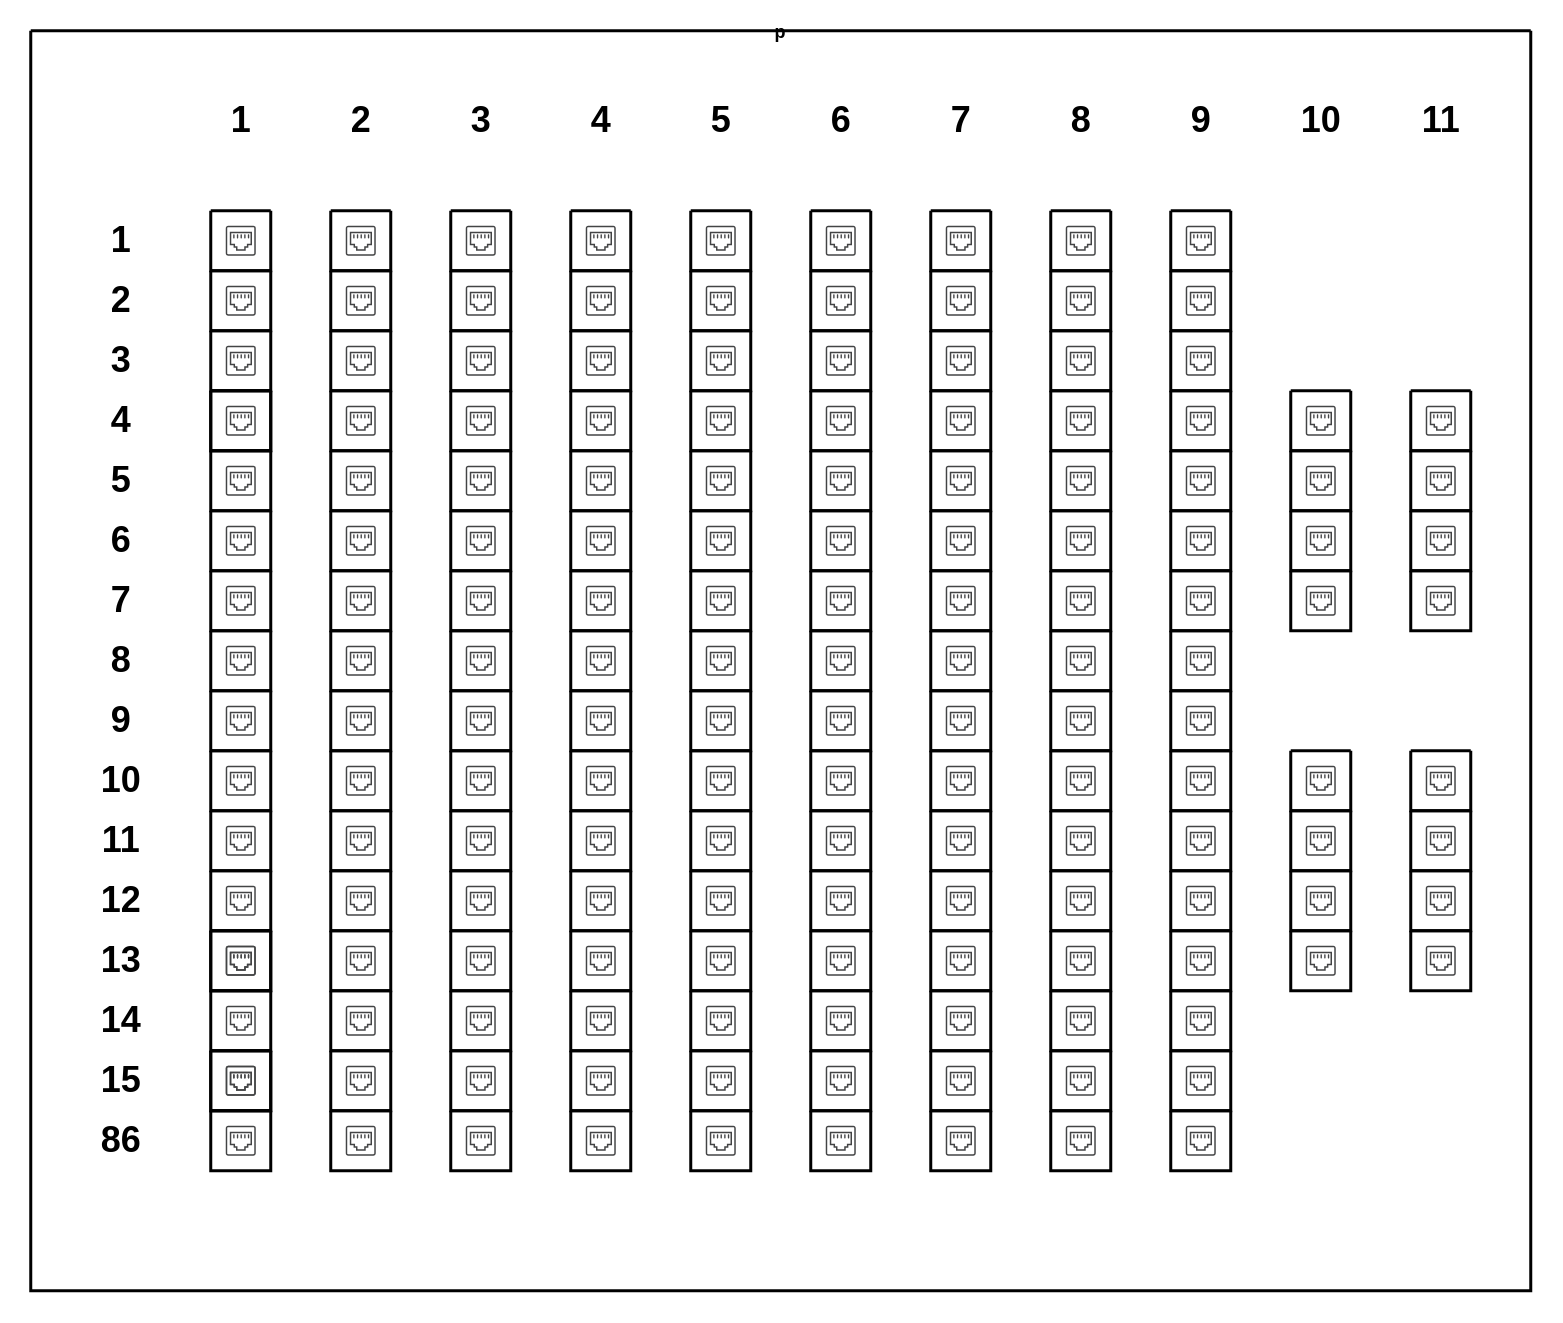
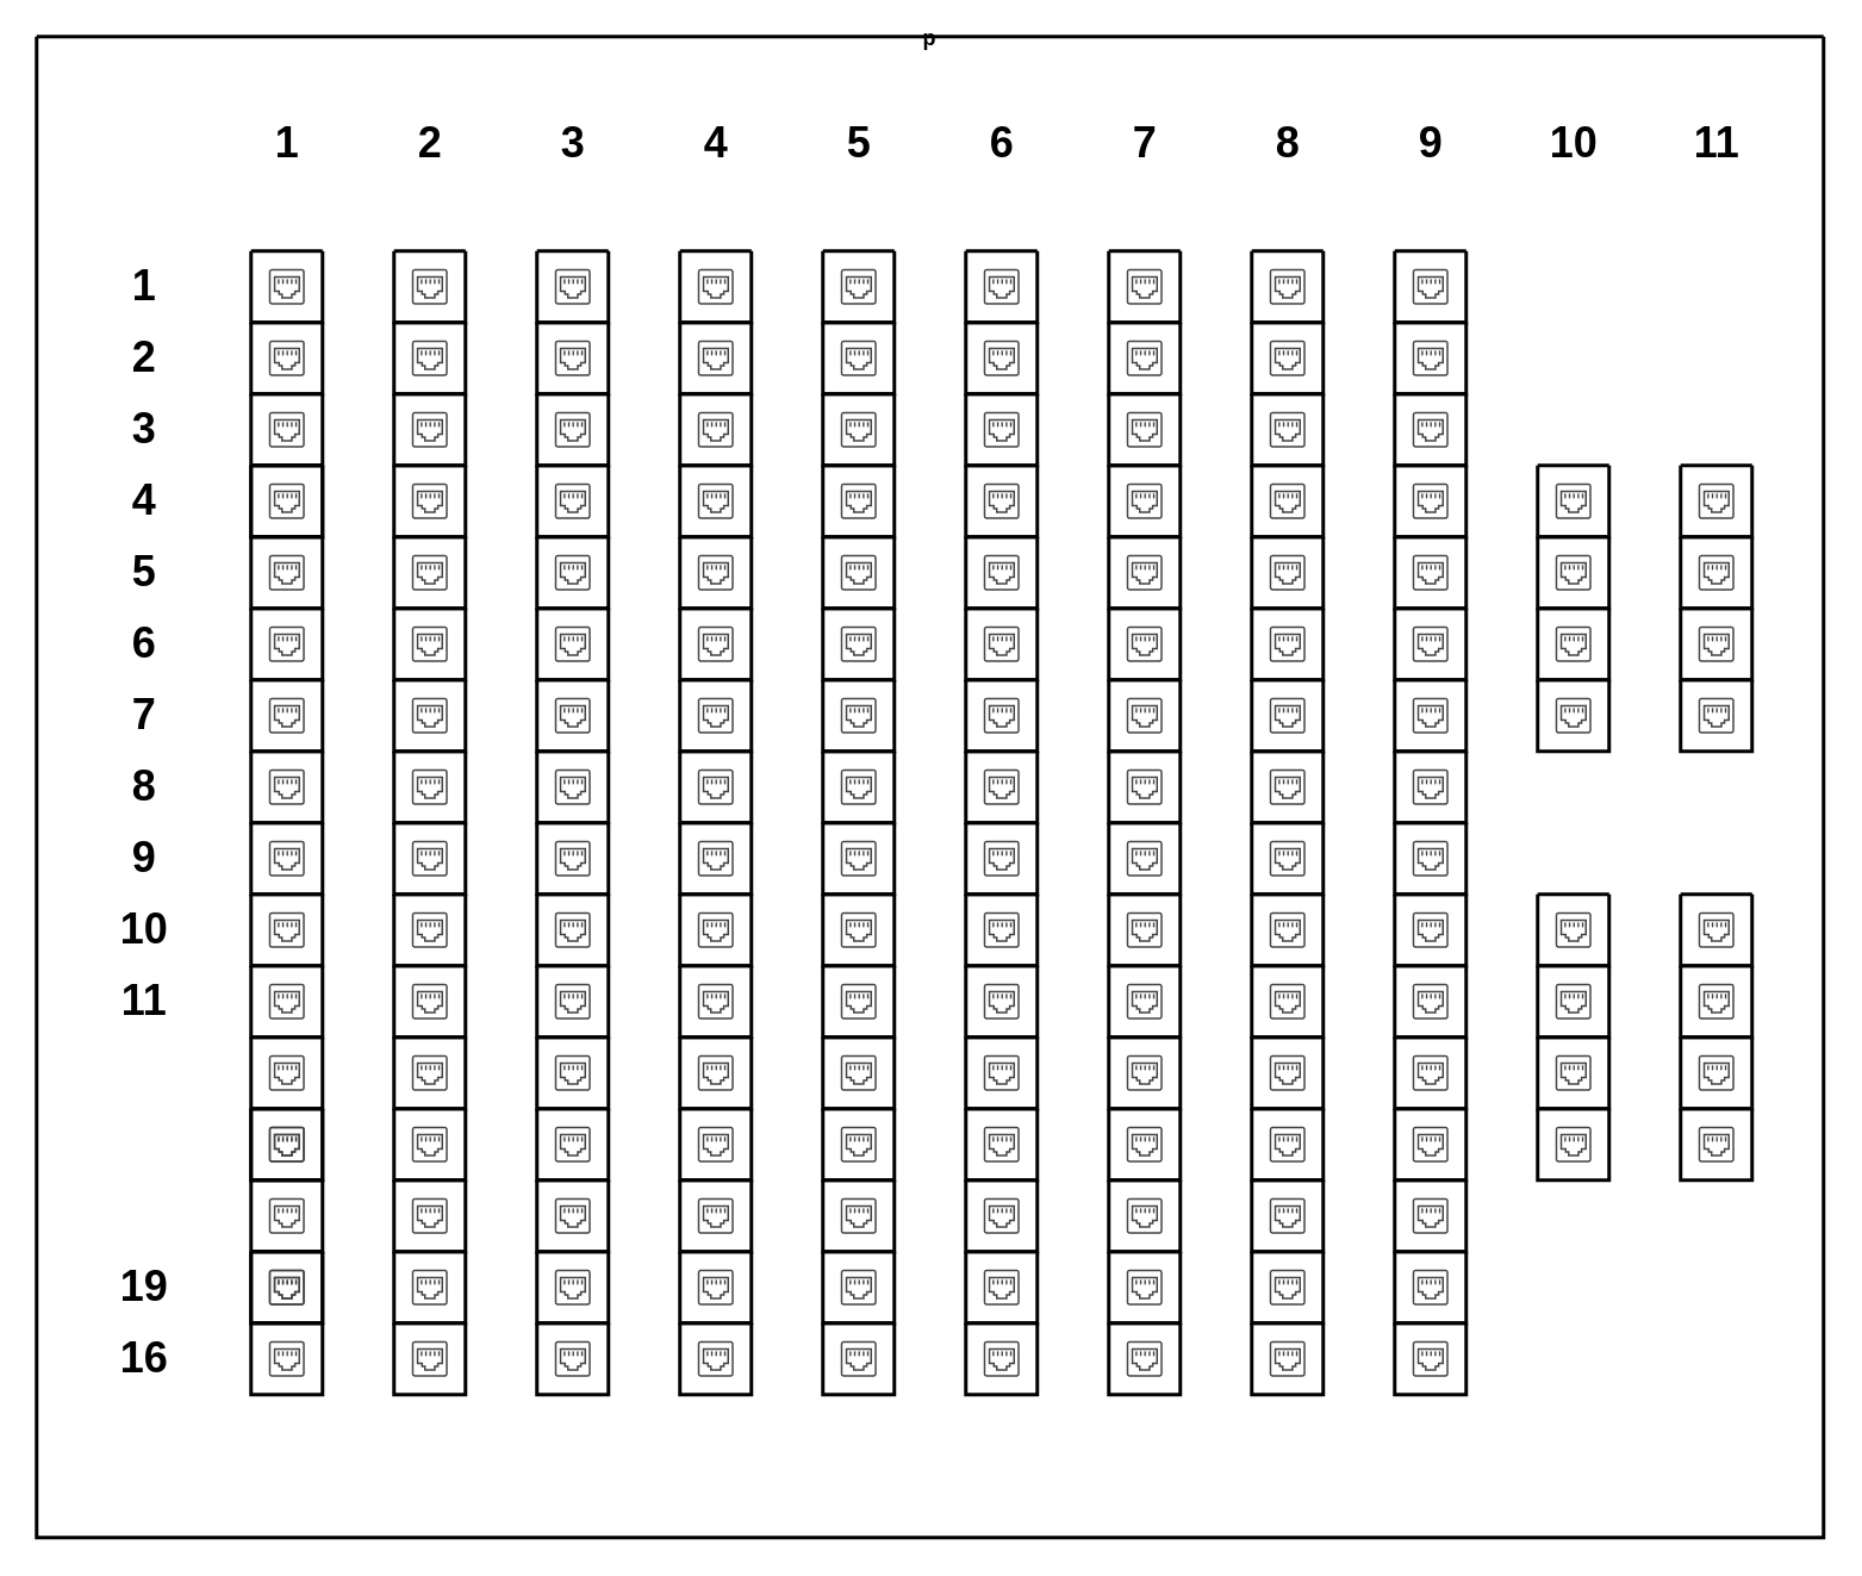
- <mxCell id="23" value="12" style="text;strokeColor=none;fillColor=none;html=1;fontSize=24;fontStyle=1;verticalAlign=middle;align=center;shadow=0;strokeWidth=2;" vertex="1" parent="2"><mxGeometry x="40" y="560" width="40" height="40" as="geometry" /></mxCell>
- <mxCell id="24" value="13" style="text;strokeColor=none;fillColor=none;html=1;fontSize=24;fontStyle=1;verticalAlign=middle;align=center;shadow=0;strokeWidth=2;" vertex="1" parent="2"><mxGeometry x="40" y="600" width="40" height="40" as="geometry" /></mxCell>
- <mxCell id="25" value="14" style="text;strokeColor=none;fillColor=none;html=1;fontSize=24;fontStyle=1;verticalAlign=middle;align=center;shadow=0;strokeWidth=2;" vertex="1" parent="2"><mxGeometry x="40" y="640" width="40" height="40" as="geometry" /></mxCell>
- <mxCell id="26" value="15" style="text;strokeColor=none;fillColor=none;html=1;fontSize=24;fontStyle=1;verticalAlign=middle;align=center;shadow=0;strokeWidth=2;" vertex="1" parent="2"><mxGeometry x="40" y="680" width="40" height="40" as="geometry" /></mxCell>
+ <mxCell id="26" value="19" style="text;strokeColor=none;fillColor=none;html=1;fontSize=24;fontStyle=1;verticalAlign=middle;align=center;shadow=0;strokeWidth=2;" vertex="1" parent="2"><mxGeometry x="40" y="680" width="40" height="40" as="geometry" /></mxCell>
- <mxCell id="27" value="86" style="text;strokeColor=none;fillColor=none;html=1;fontSize=24;fontStyle=1;verticalAlign=middle;align=center;shadow=0;strokeWidth=2;" vertex="1" parent="2"><mxGeometry x="40" y="720" width="40" height="40" as="geometry" /></mxCell>
+ <mxCell id="27" value="16" style="text;strokeColor=none;fillColor=none;html=1;fontSize=24;fontStyle=1;verticalAlign=middle;align=center;shadow=0;strokeWidth=2;" vertex="1" parent="2"><mxGeometry x="40" y="720" width="40" height="40" as="geometry" /></mxCell>
